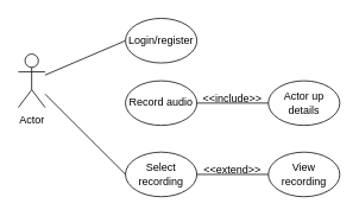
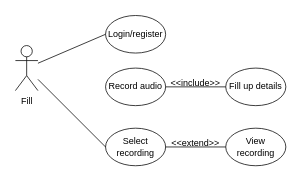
- <mxCell id="5" value="Actor up details" style="ellipse;whiteSpace=wrap;html=1;" vertex="1" parent="1"><mxGeometry x="300" y="90" width="80" height="50" as="geometry" /></mxCell>
+ <mxCell id="5" value="Fill up details" style="ellipse;whiteSpace=wrap;html=1;" vertex="1" parent="1"><mxGeometry x="300" y="90" width="80" height="50" as="geometry" /></mxCell>
- <mxCell id="2" value="Actor" style="shape=umlActor;verticalLabelPosition=bottom;verticalAlign=top;html=1;outlineConnect=0;" vertex="1" parent="1"><mxGeometry x="20" y="60" width="30" height="60" as="geometry" /></mxCell>
+ <mxCell id="2" value="Fill" style="shape=umlActor;verticalLabelPosition=bottom;verticalAlign=top;html=1;outlineConnect=0;" vertex="1" parent="1"><mxGeometry x="20" y="60" width="30" height="60" as="geometry" /></mxCell>
